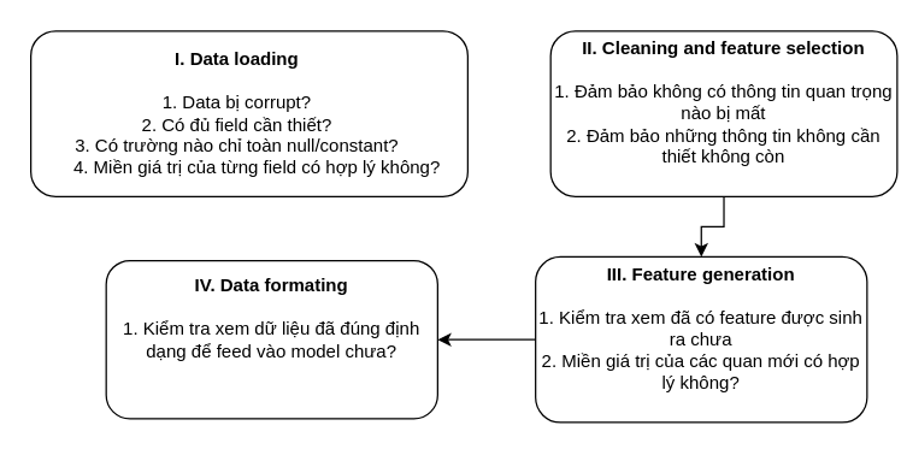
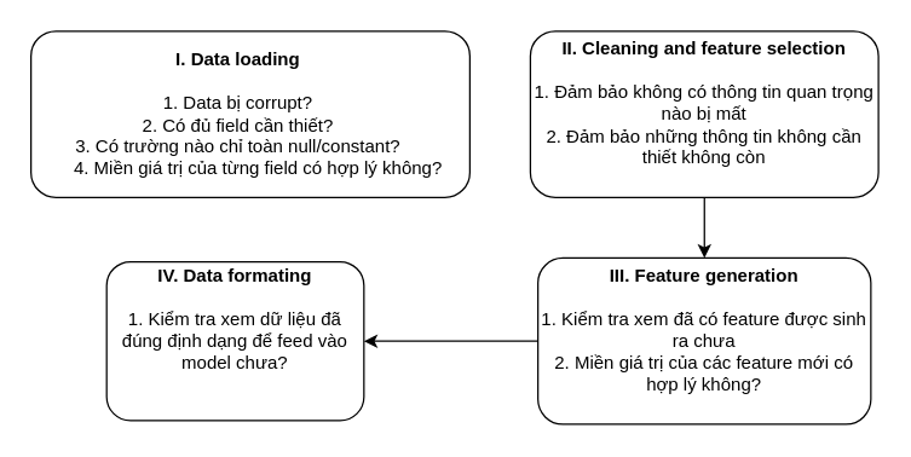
- <mxCell id="4" value="&lt;b&gt;II. Cleaning and feature selection&lt;br&gt;&lt;/b&gt;&lt;span style=&quot;text-align: left&quot;&gt;&lt;br&gt;1. Đảm bảo không có thông tin quan trọng nào bị mất&lt;br&gt;&lt;/span&gt;&lt;span style=&quot;text-align: left&quot;&gt;2. Đảm bảo những thông tin không cần thiết không còn&lt;/span&gt;&lt;span style=&quot;text-align: left&quot;&gt;&lt;br&gt;&lt;/span&gt;&lt;b&gt;&amp;nbsp;&lt;br&gt;&lt;/b&gt;" style="rounded=1;whiteSpace=wrap;html=1;fillColor=none;" vertex="1" parent="1"><mxGeometry x="365" y="20" width="230" height="110" as="geometry" /></mxCell>
+ <mxCell id="4" value="&lt;b&gt;II. Cleaning and feature selection&lt;br&gt;&lt;/b&gt;&lt;span style=&quot;text-align: left&quot;&gt;&lt;br&gt;1. Đảm bảo không có thông tin quan trọng nào bị mất&lt;br&gt;&lt;/span&gt;&lt;span style=&quot;text-align: left&quot;&gt;2. Đảm bảo những thông tin không cần thiết không còn&lt;/span&gt;&lt;span style=&quot;text-align: left&quot;&gt;&lt;br&gt;&lt;/span&gt;&lt;b&gt;&amp;nbsp;&lt;br&gt;&lt;/b&gt;" style="rounded=1;whiteSpace=wrap;html=1;fillColor=none;" vertex="1" parent="1"><mxGeometry x="350" y="20" width="230" height="110" as="geometry" /></mxCell>
- <mxCell id="7" value="&lt;b&gt;IV. Data formating&lt;br&gt;&lt;br&gt;&lt;/b&gt;&lt;span style=&quot;text-align: left&quot;&gt;1. Kiểm tra xem dữ liệu đã đúng định dạng để feed vào model chưa?&lt;/span&gt;&lt;b&gt;&lt;br&gt;&lt;/b&gt;&lt;div style=&quot;text-align: left&quot;&gt;&lt;br&gt;&lt;/div&gt;&lt;b&gt;&lt;br&gt;&lt;/b&gt;" style="rounded=1;whiteSpace=wrap;html=1;fillColor=none;" vertex="1" parent="1"><mxGeometry x="70" y="172.5" width="220" height="105" as="geometry" /></mxCell>
+ <mxCell id="7" value="&lt;b&gt;IV. Data formating&lt;br&gt;&lt;br&gt;&lt;/b&gt;&lt;span style=&quot;text-align: left&quot;&gt;1. Kiểm tra xem dữ liệu đã đúng định dạng để feed vào model chưa?&lt;/span&gt;&lt;b&gt;&lt;br&gt;&lt;/b&gt;&lt;div style=&quot;text-align: left&quot;&gt;&lt;br&gt;&lt;/div&gt;&lt;b&gt;&lt;br&gt;&lt;/b&gt;" style="rounded=1;whiteSpace=wrap;html=1;fillColor=none;" vertex="1" parent="1"><mxGeometry x="70" y="172.5" width="170" height="105" as="geometry" /></mxCell>
- <mxCell id="6" value="&lt;b&gt;III. Feature generation&lt;br&gt;&lt;/b&gt;&lt;span style=&quot;text-align: left&quot;&gt;&lt;br&gt;1. Kiểm tra xem đã có feature được sinh ra chưa&lt;br&gt;&lt;/span&gt;&lt;span style=&quot;text-align: left&quot;&gt;2. Miền giá trị của các quan mới có hợp lý không?&lt;/span&gt;&lt;span style=&quot;text-align: left&quot;&gt;&lt;br&gt;&lt;/span&gt;&lt;b&gt;&lt;br&gt;&lt;/b&gt;" style="rounded=1;whiteSpace=wrap;html=1;fillColor=none;" vertex="1" parent="1"><mxGeometry x="355" y="170" width="220" height="110" as="geometry" /></mxCell>
+ <mxCell id="6" value="&lt;b&gt;III. Feature generation&lt;br&gt;&lt;/b&gt;&lt;span style=&quot;text-align: left&quot;&gt;&lt;br&gt;1. Kiểm tra xem đã có feature được sinh ra chưa&lt;br&gt;&lt;/span&gt;&lt;span style=&quot;text-align: left&quot;&gt;2. Miền giá trị của các feature mới có hợp lý không?&lt;/span&gt;&lt;span style=&quot;text-align: left&quot;&gt;&lt;br&gt;&lt;/span&gt;&lt;b&gt;&lt;br&gt;&lt;/b&gt;" style="rounded=1;whiteSpace=wrap;html=1;fillColor=none;" vertex="1" parent="1"><mxGeometry x="355" y="170" width="220" height="110" as="geometry" /></mxCell>
